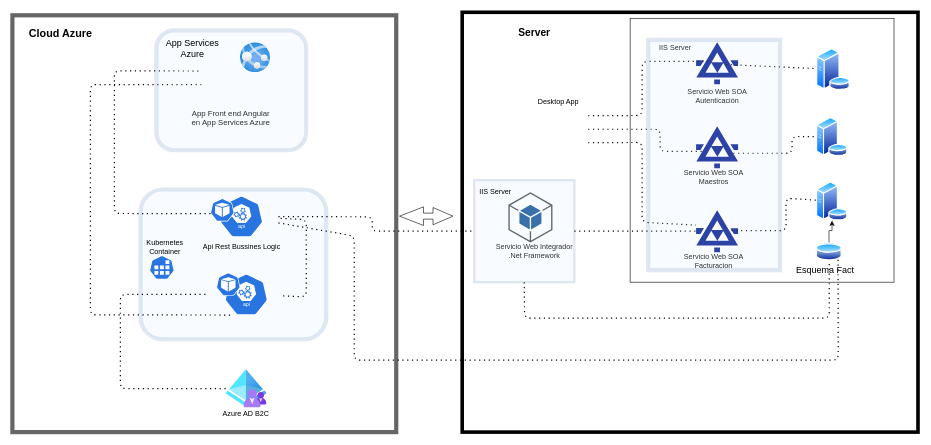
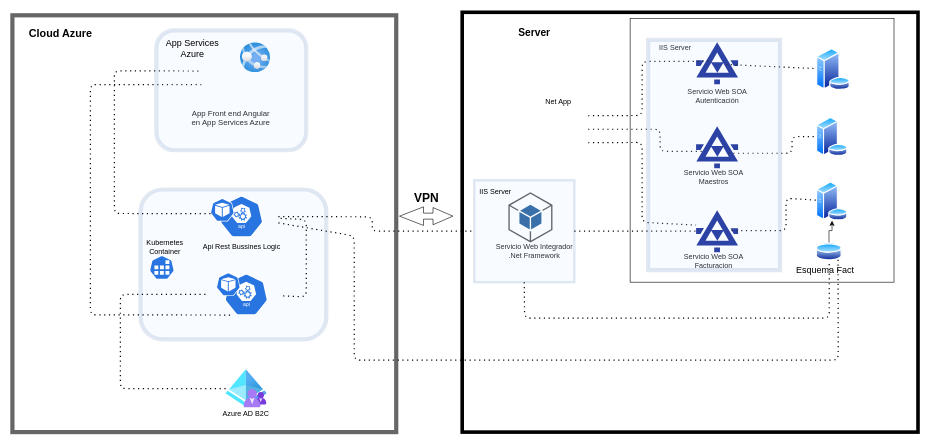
- <mxCell id="7" value="Desktop App" style="text;html=1;align=center;verticalAlign=middle;resizable=0;points=[];autosize=1;strokeColor=none;" vertex="1" parent="1"><mxGeometry x="890" y="160" width="80" height="20" as="geometry" /></mxCell>
+ <mxCell id="7" value="Net App" style="text;html=1;align=center;verticalAlign=middle;resizable=0;points=[];autosize=1;strokeColor=none;" vertex="1" parent="1"><mxGeometry x="890" y="160" width="80" height="20" as="geometry" /></mxCell>
+ <mxCell id="55" value="&lt;font style=&quot;font-size: 20px&quot;&gt;&lt;b&gt;VPN&lt;/b&gt;&lt;/font&gt;" style="text;html=1;align=center;verticalAlign=middle;resizable=0;points=[];autosize=1;strokeColor=none;fontSize=18;" vertex="1" parent="1"><mxGeometry x="680" y="315" width="60" height="30" as="geometry" /></mxCell>
